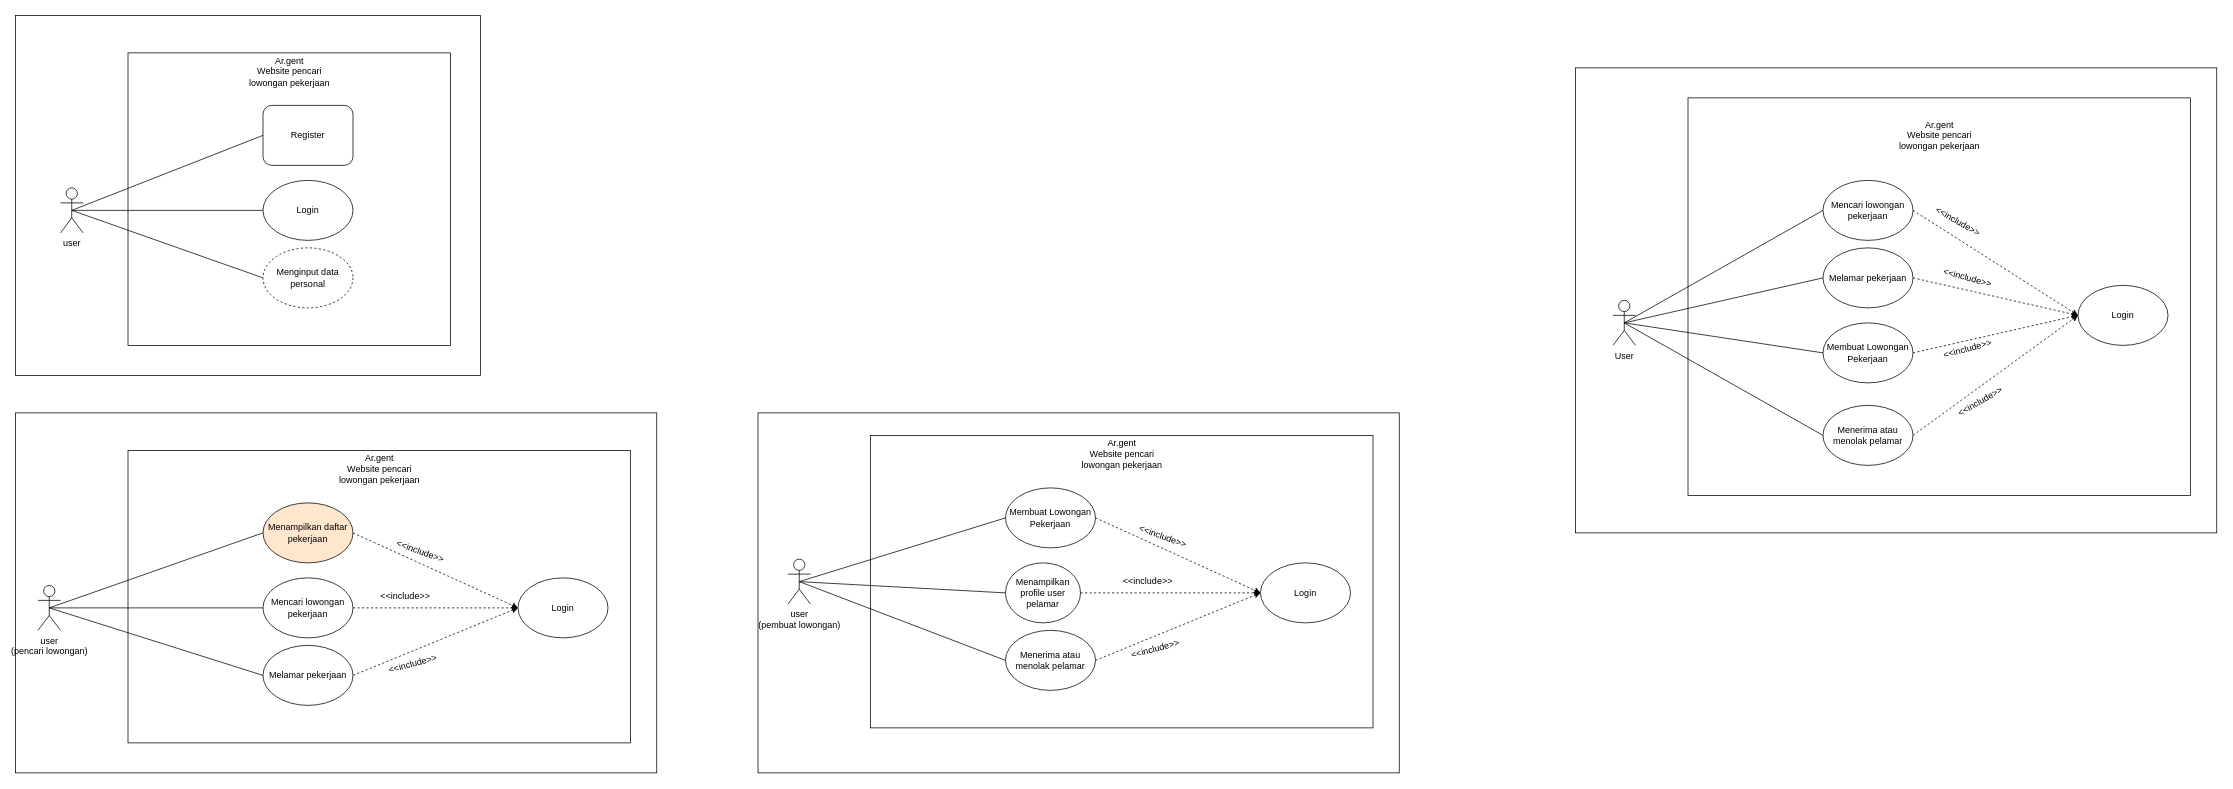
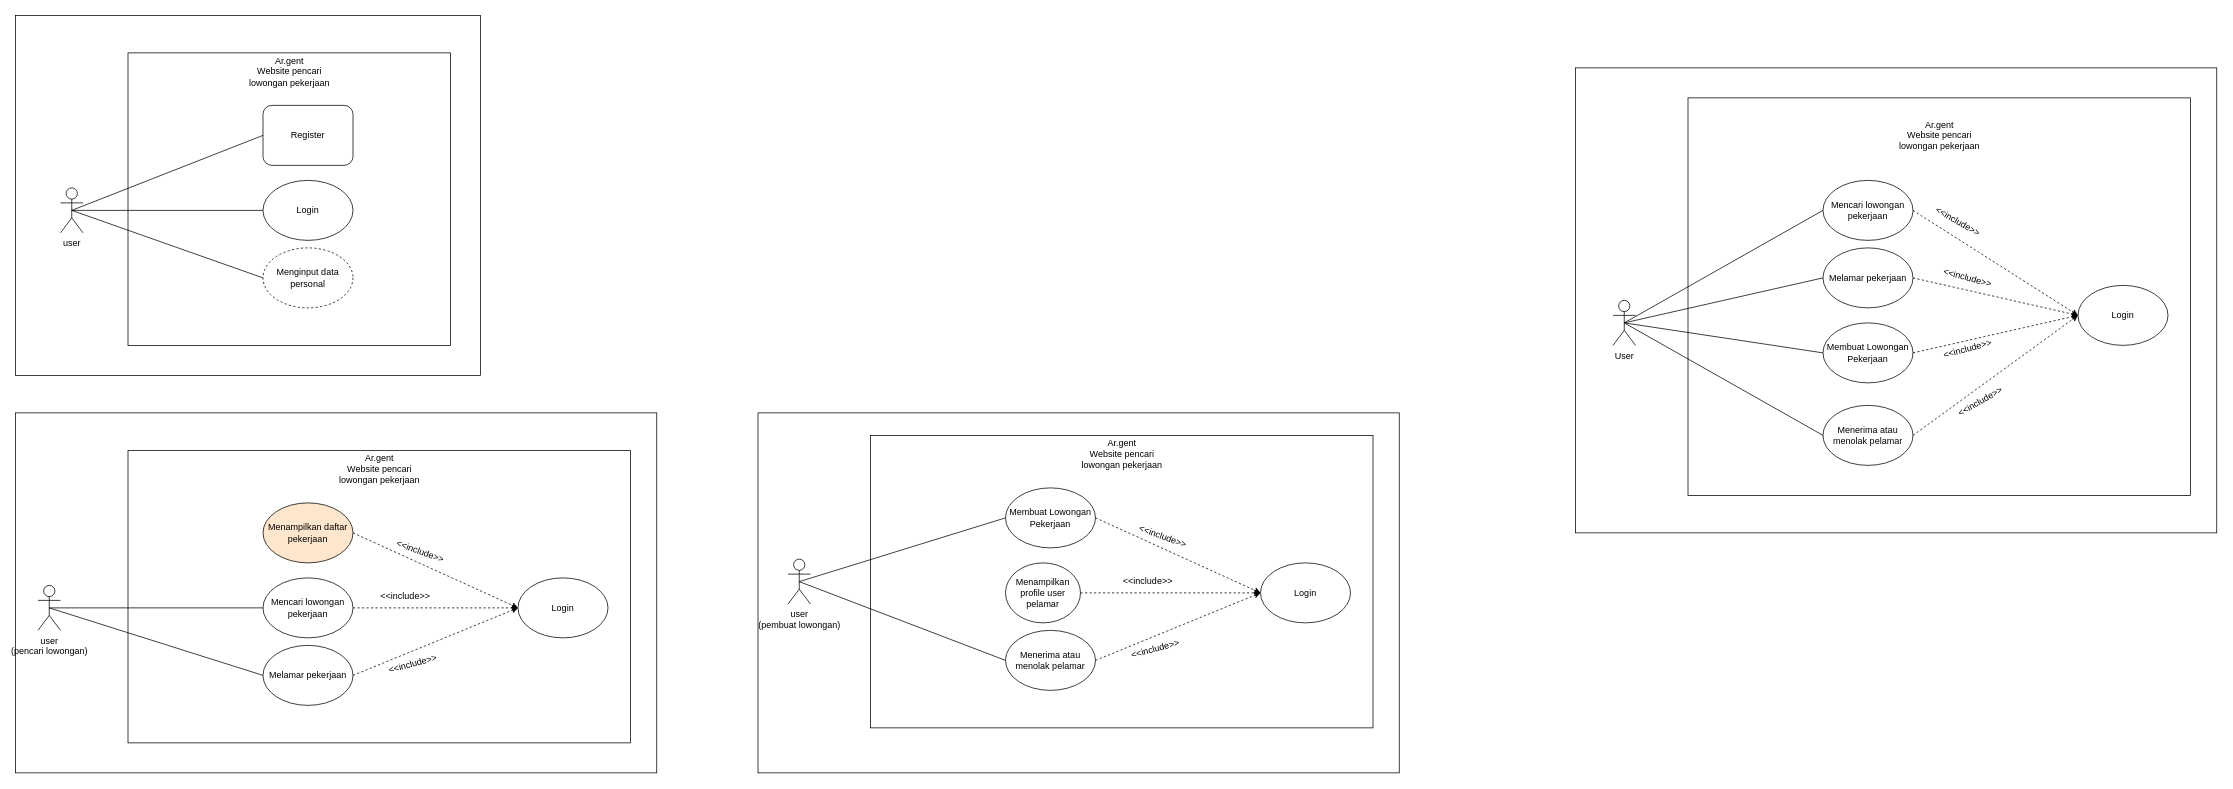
- <mxCell id="11" value="" style="endArrow=none;html=1;rounded=0;exitX=0.5;exitY=0.5;exitDx=0;exitDy=0;exitPerimeter=0;entryX=0;entryY=0.5;entryDx=0;entryDy=0;" parent="1" source="6" target="7" edge="1"><mxGeometry width="50" height="50" relative="1" as="geometry"><mxPoint x="260" y="840" as="sourcePoint" /><mxPoint x="310" y="790" as="targetPoint" /></mxGeometry></mxCell>
- <mxCell id="26" value="" style="endArrow=none;html=1;rounded=0;exitX=0.5;exitY=0.5;exitDx=0;exitDy=0;exitPerimeter=0;entryX=0;entryY=0.5;entryDx=0;entryDy=0;" parent="1" source="20" target="22" edge="1"><mxGeometry width="50" height="50" relative="1" as="geometry"><mxPoint x="1160" y="760" as="sourcePoint" /><mxPoint x="1210" y="710" as="targetPoint" /></mxGeometry></mxCell>
